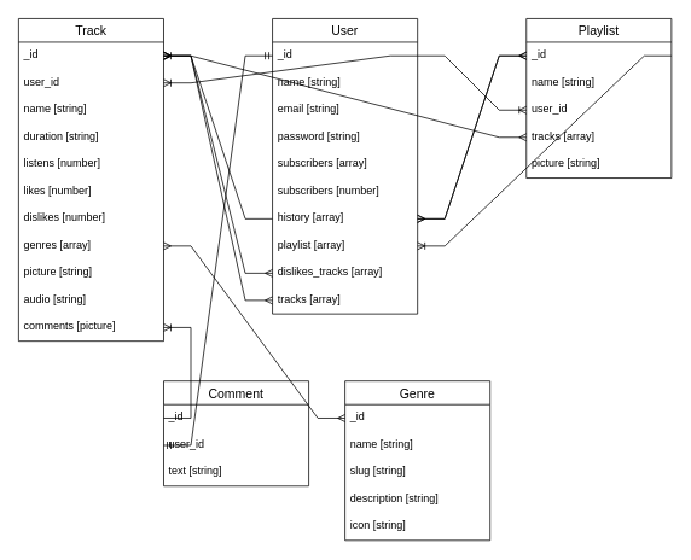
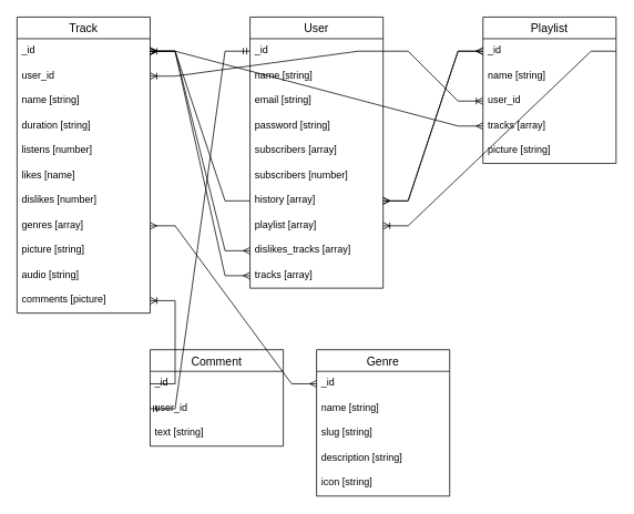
- <mxCell id="8" value="likes [number]" style="text;strokeColor=none;fillColor=none;spacingLeft=4;spacingRight=4;overflow=hidden;rotatable=0;points=[[0,0.5],[1,0.5]];portConstraint=eastwest;fontSize=12;" parent="2" vertex="1"><mxGeometry y="176" width="160" height="30" as="geometry" /></mxCell>
+ <mxCell id="8" value="likes [name]" style="text;strokeColor=none;fillColor=none;spacingLeft=4;spacingRight=4;overflow=hidden;rotatable=0;points=[[0,0.5],[1,0.5]];portConstraint=eastwest;fontSize=12;" parent="2" vertex="1"><mxGeometry y="176" width="160" height="30" as="geometry" /></mxCell>
